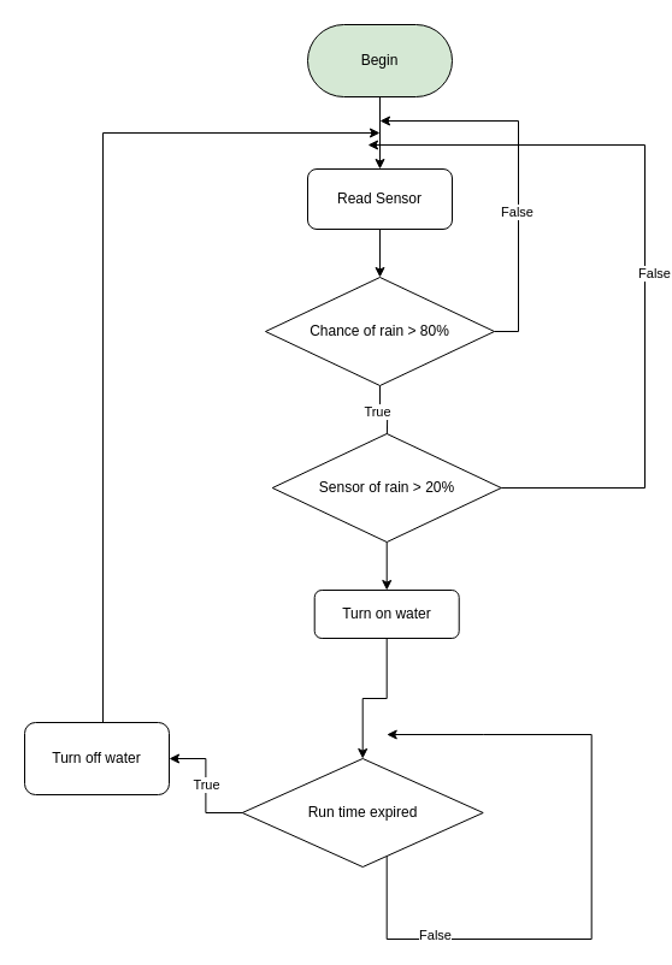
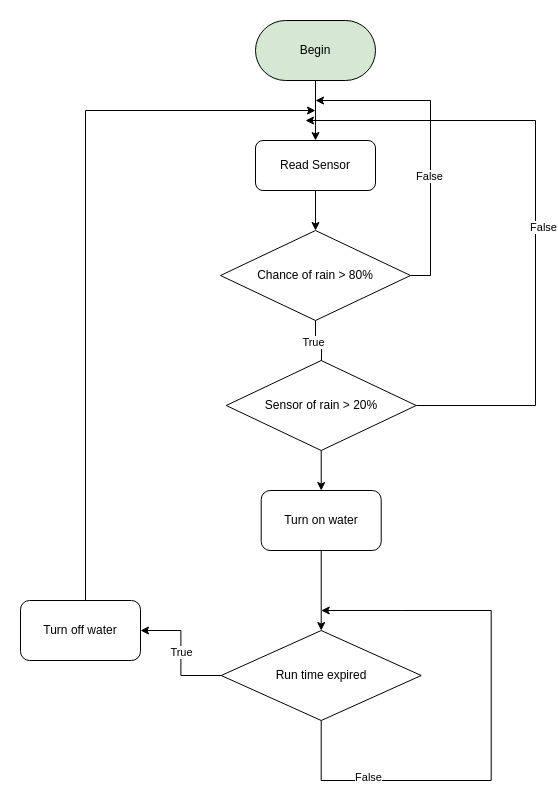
- <mxCell id="10" value="Turn on water" style="rounded=1;whiteSpace=wrap;html=1;" vertex="1" parent="1"><mxGeometry x="260.71" y="490" width="120" height="40" as="geometry" /></mxCell>
+ <mxCell id="10" value="Turn on water" style="rounded=1;whiteSpace=wrap;html=1;" vertex="1" parent="1"><mxGeometry x="260.71" y="490" width="120" height="60" as="geometry" /></mxCell>
- <mxCell id="15" value="Run time expired" style="rhombus;whiteSpace=wrap;html=1;" vertex="1" parent="1"><mxGeometry x="200.71" y="630" width="200" height="90" as="geometry" /></mxCell>
+ <mxCell id="15" value="Run time expired" style="rhombus;whiteSpace=wrap;html=1;" vertex="1" parent="1"><mxGeometry x="220.71" y="630" width="200" height="90" as="geometry" /></mxCell>
